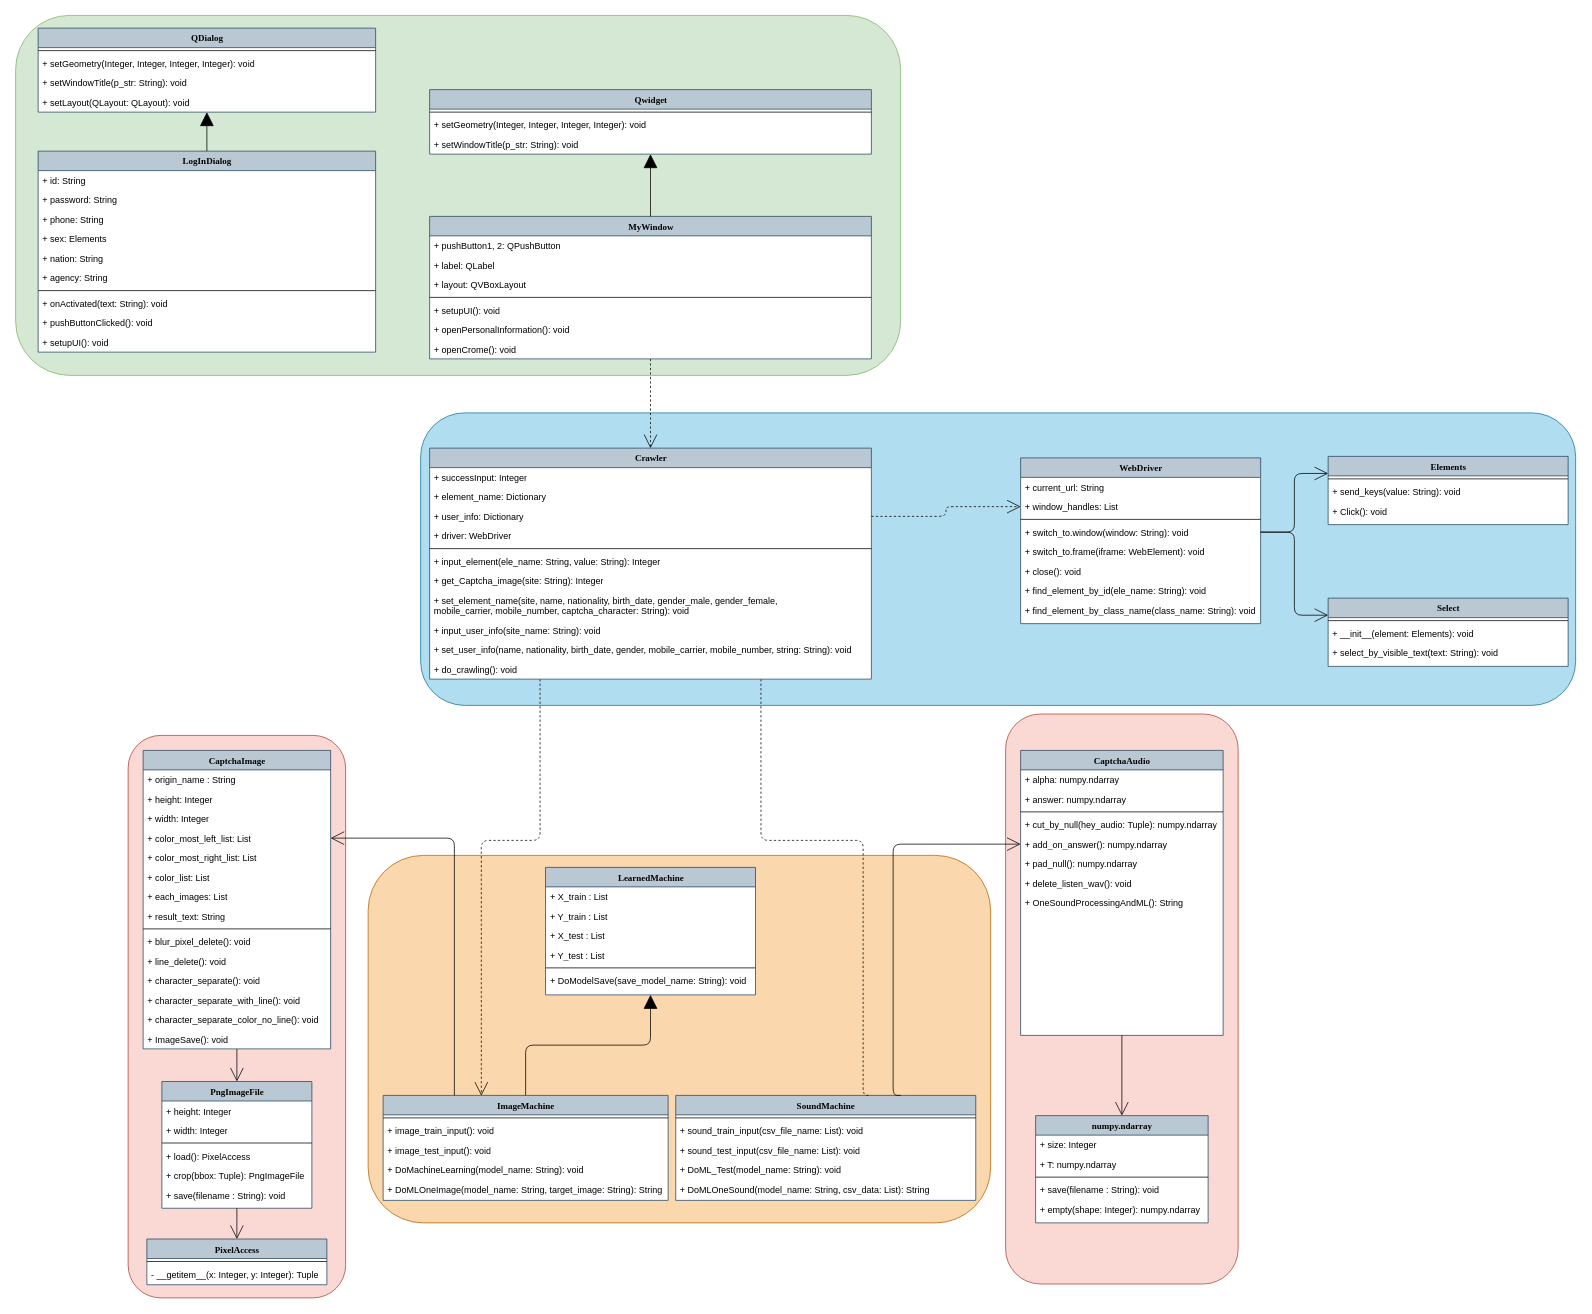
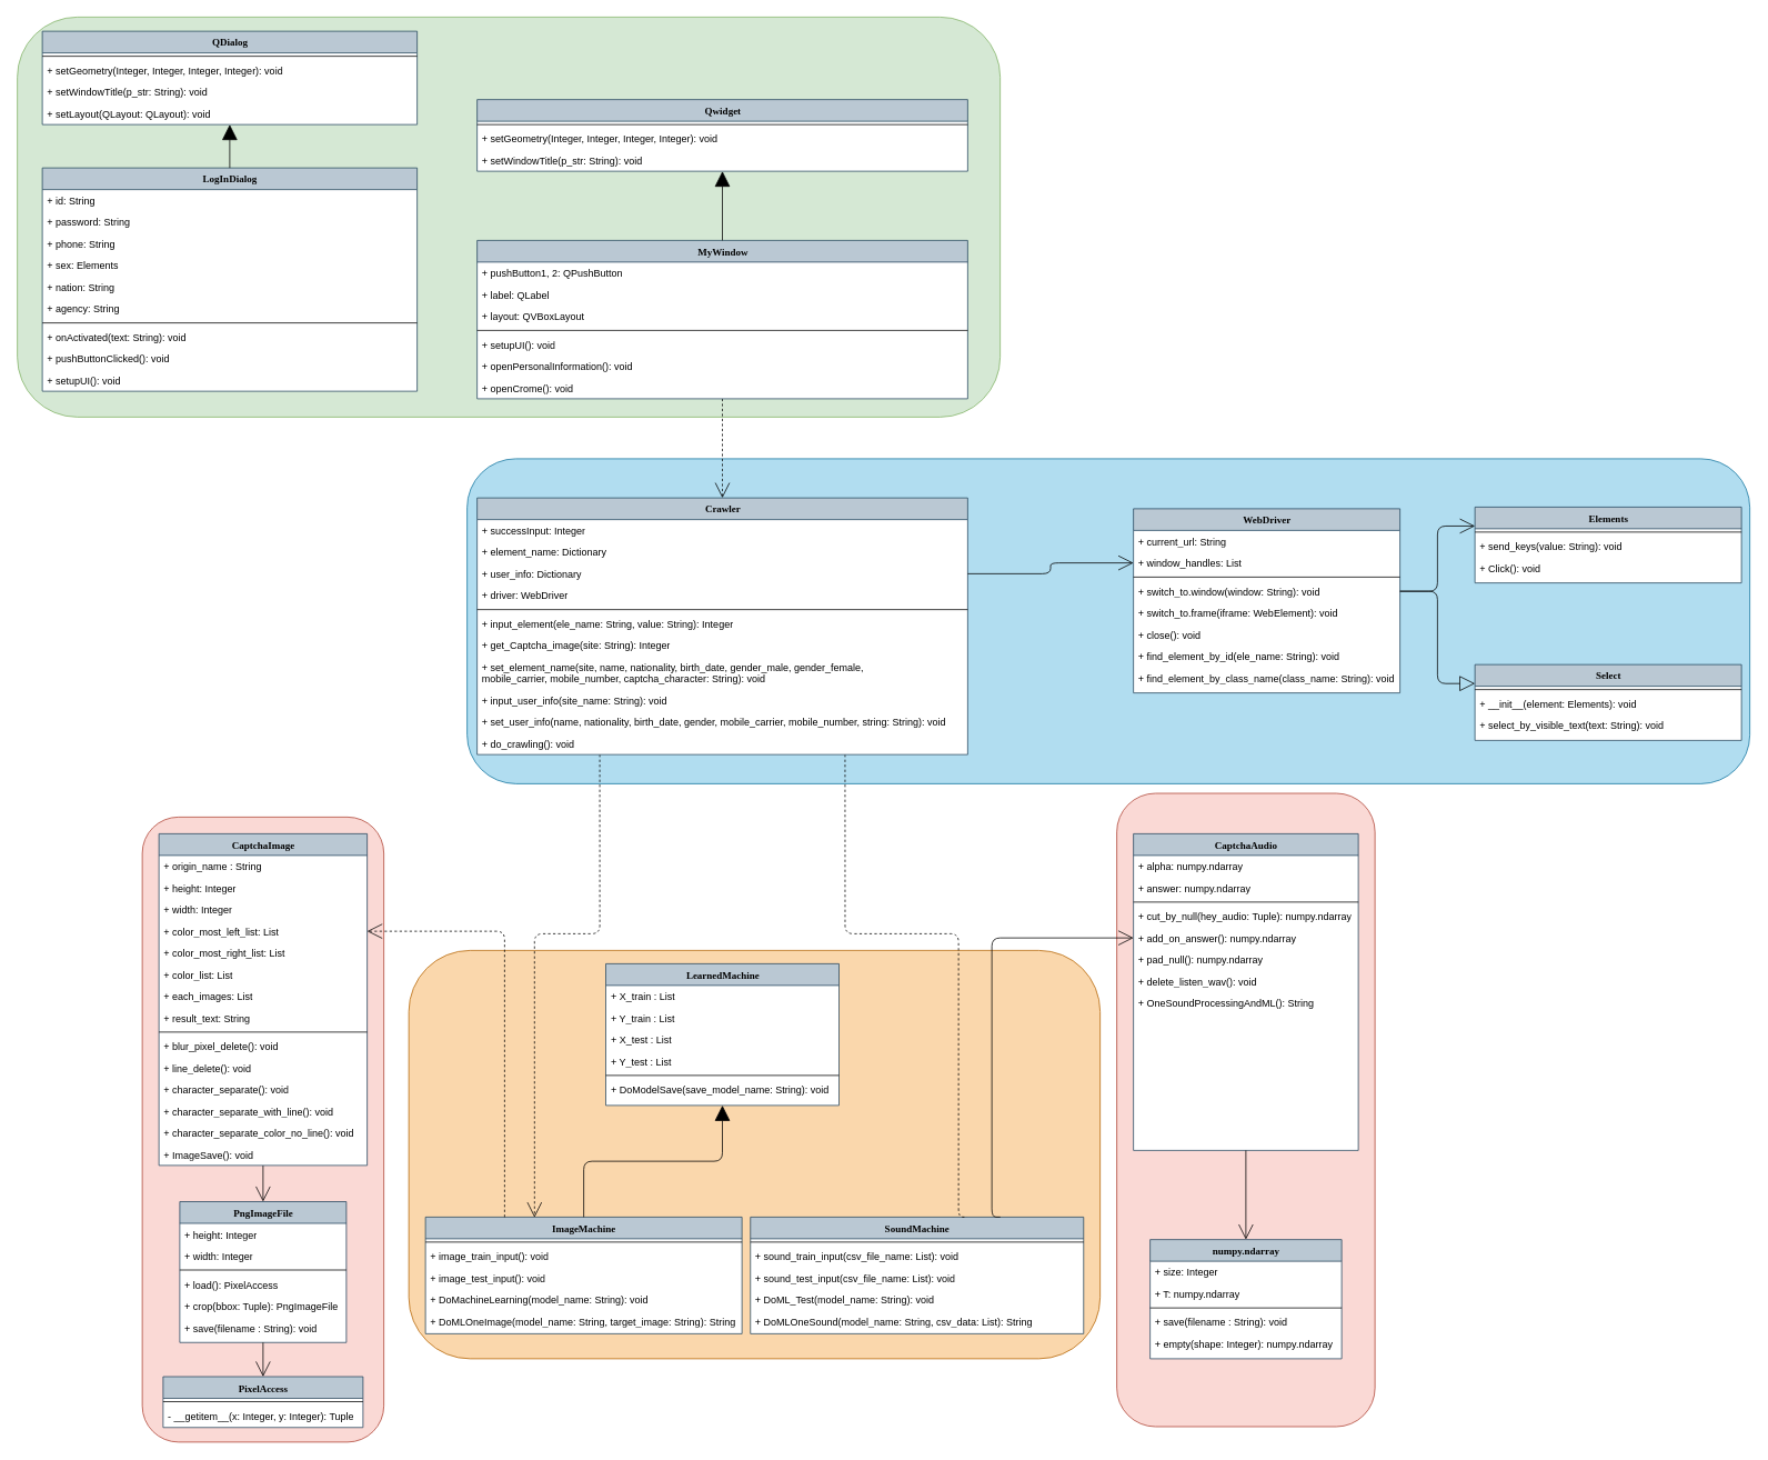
- <mxCell id="98" style="edgeStyle=orthogonalEdgeStyle;html=1;labelBackgroundColor=none;startFill=0;startSize=8;endArrow=open;endFill=0;endSize=16;fontFamily=Verdana;fontSize=12;exitX=1;exitY=0.5;exitDx=0;exitDy=0;entryX=0;entryY=0.5;entryDx=0;entryDy=0;dashed=1;" parent="1" source="71" target="91" edge="1"><mxGeometry relative="1" as="geometry"><mxPoint x="1200" y="1470" as="sourcePoint" /><mxPoint x="1360" y="688" as="targetPoint" /></mxGeometry></mxCell>
+ <mxCell id="98" style="edgeStyle=orthogonalEdgeStyle;html=1;labelBackgroundColor=none;startFill=0;startSize=8;endArrow=open;endFill=0;endSize=16;fontFamily=Verdana;fontSize=12;exitX=1;exitY=0.5;exitDx=0;exitDy=0;entryX=0;entryY=0.5;entryDx=0;entryDy=0;" parent="1" source="71" target="91" edge="1"><mxGeometry relative="1" as="geometry"><mxPoint x="1200" y="1470" as="sourcePoint" /><mxPoint x="1360" y="688" as="targetPoint" /></mxGeometry></mxCell>
- <mxCell id="108" style="edgeStyle=orthogonalEdgeStyle;html=1;labelBackgroundColor=none;startFill=0;startSize=8;endArrow=open;endFill=0;endSize=16;fontFamily=Verdana;fontSize=12;entryX=0;entryY=0.25;entryDx=0;entryDy=0;exitX=1;exitY=0.5;exitDx=0;exitDy=0;" parent="1" source="93" target="104" edge="1"><mxGeometry relative="1" as="geometry"><mxPoint x="1680.143" y="650.429" as="sourcePoint" /><mxPoint x="1780" y="592" as="targetPoint" /></mxGeometry></mxCell>
+ <mxCell id="108" style="edgeStyle=orthogonalEdgeStyle;html=1;labelBackgroundColor=none;startFill=0;startSize=8;endArrow=block;endFill=0;endSize=16;fontFamily=Verdana;fontSize=12;entryX=0;entryY=0.25;entryDx=0;entryDy=0;exitX=1;exitY=0.5;exitDx=0;exitDy=0;" parent="1" source="93" target="104" edge="1"><mxGeometry relative="1" as="geometry"><mxPoint x="1680.143" y="650.429" as="sourcePoint" /><mxPoint x="1780" y="592" as="targetPoint" /></mxGeometry></mxCell>
- <mxCell id="55" style="edgeStyle=orthogonalEdgeStyle;html=1;labelBackgroundColor=none;startFill=0;startSize=8;endArrow=open;endFill=0;endSize=16;fontFamily=Verdana;fontSize=12;exitX=0.25;exitY=0;exitDx=0;exitDy=0;entryX=1;entryY=0.5;entryDx=0;entryDy=0;" parent="1" source="42" target="12" edge="1"><mxGeometry relative="1" as="geometry"><mxPoint x="1050.429" y="1470.429" as="sourcePoint" /><mxPoint x="850.429" y="1340.429" as="targetPoint" /></mxGeometry></mxCell>
+ <mxCell id="55" style="edgeStyle=orthogonalEdgeStyle;html=1;labelBackgroundColor=none;startFill=0;startSize=8;endArrow=open;endFill=0;endSize=16;fontFamily=Verdana;fontSize=12;exitX=0.25;exitY=0;exitDx=0;exitDy=0;entryX=1;entryY=0.5;entryDx=0;entryDy=0;dashed=1;" parent="1" source="42" target="12" edge="1"><mxGeometry relative="1" as="geometry"><mxPoint x="1050.429" y="1470.429" as="sourcePoint" /><mxPoint x="850.429" y="1340.429" as="targetPoint" /></mxGeometry></mxCell>
